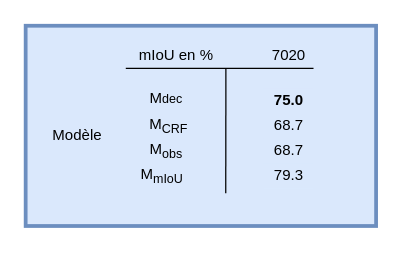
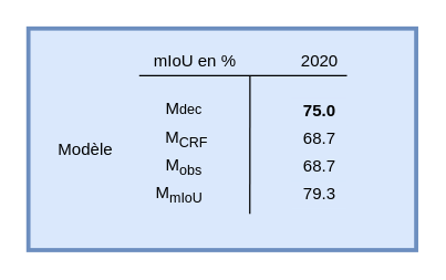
- <mxCell id="10" value="&lt;div&gt;7020&lt;/div&gt;" style="text;html=1;align=center;verticalAlign=middle;resizable=0;points=[];autosize=1;strokeColor=none;" parent="1" vertex="1"><mxGeometry x="210" y="34" width="40" height="20" as="geometry" /></mxCell>
+ <mxCell id="10" value="&lt;div&gt;2020&lt;/div&gt;" style="text;html=1;align=center;verticalAlign=middle;resizable=0;points=[];autosize=1;strokeColor=none;" parent="1" vertex="1"><mxGeometry x="210" y="34" width="40" height="20" as="geometry" /></mxCell>
